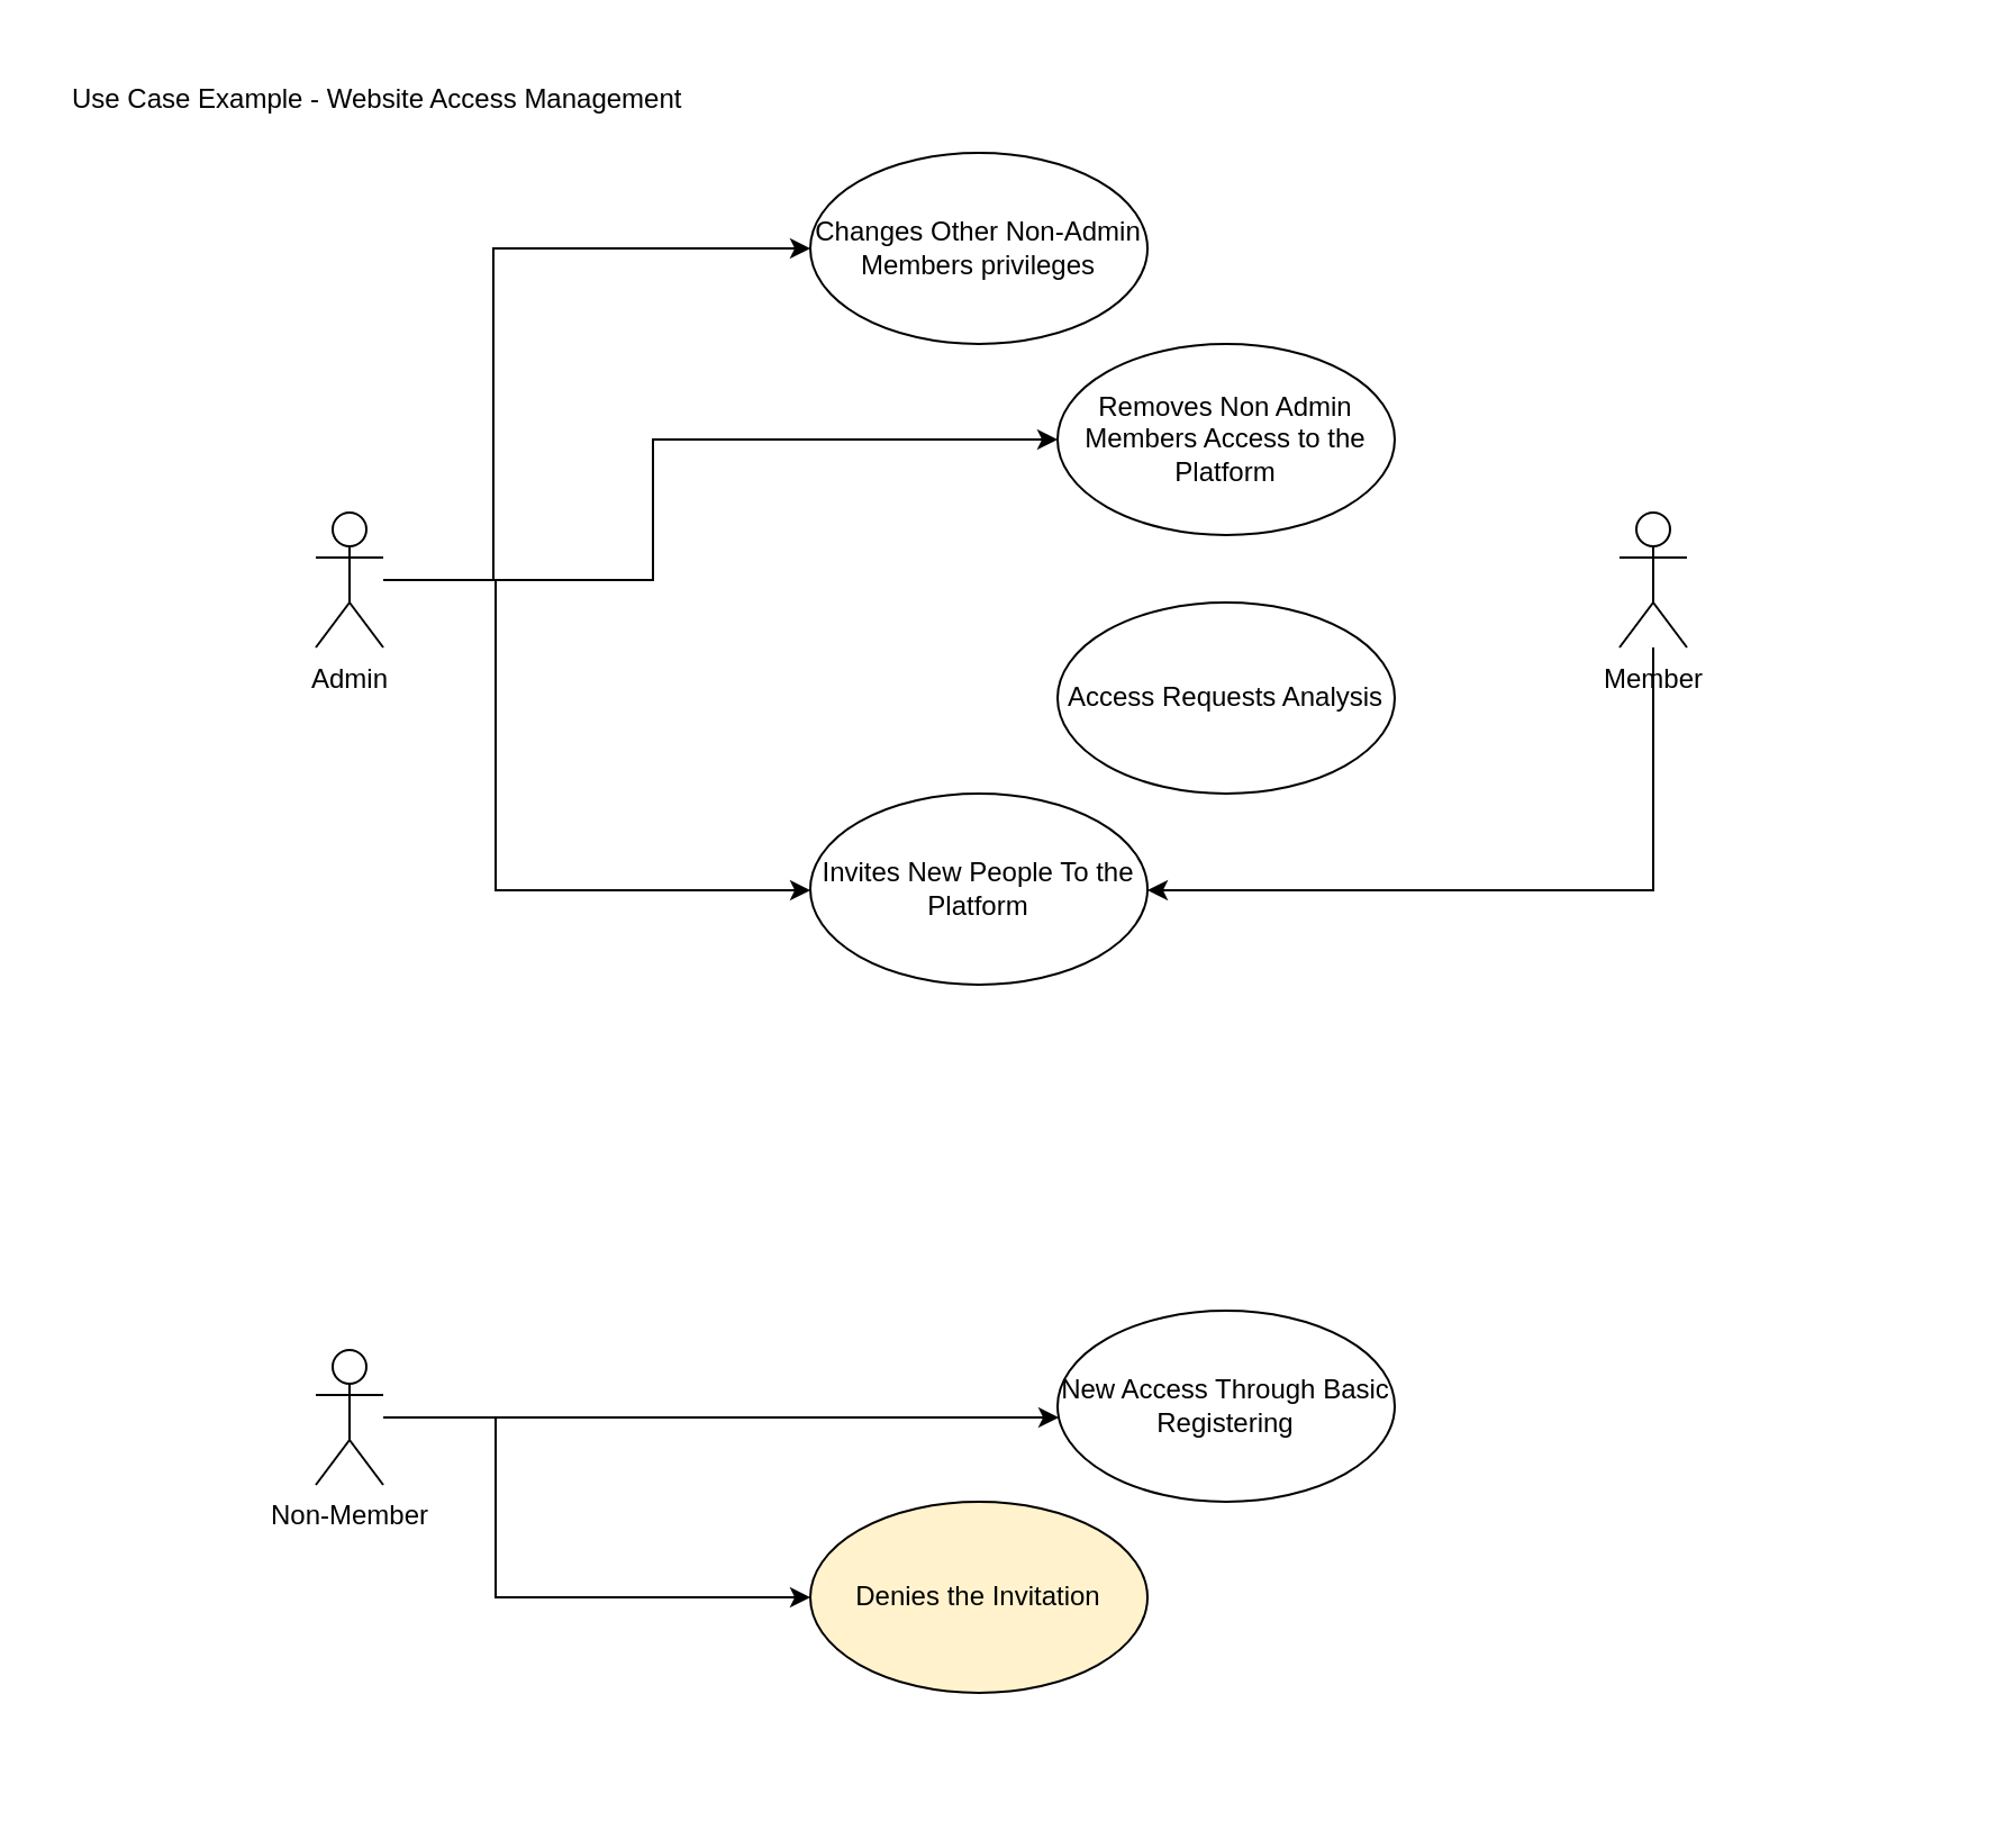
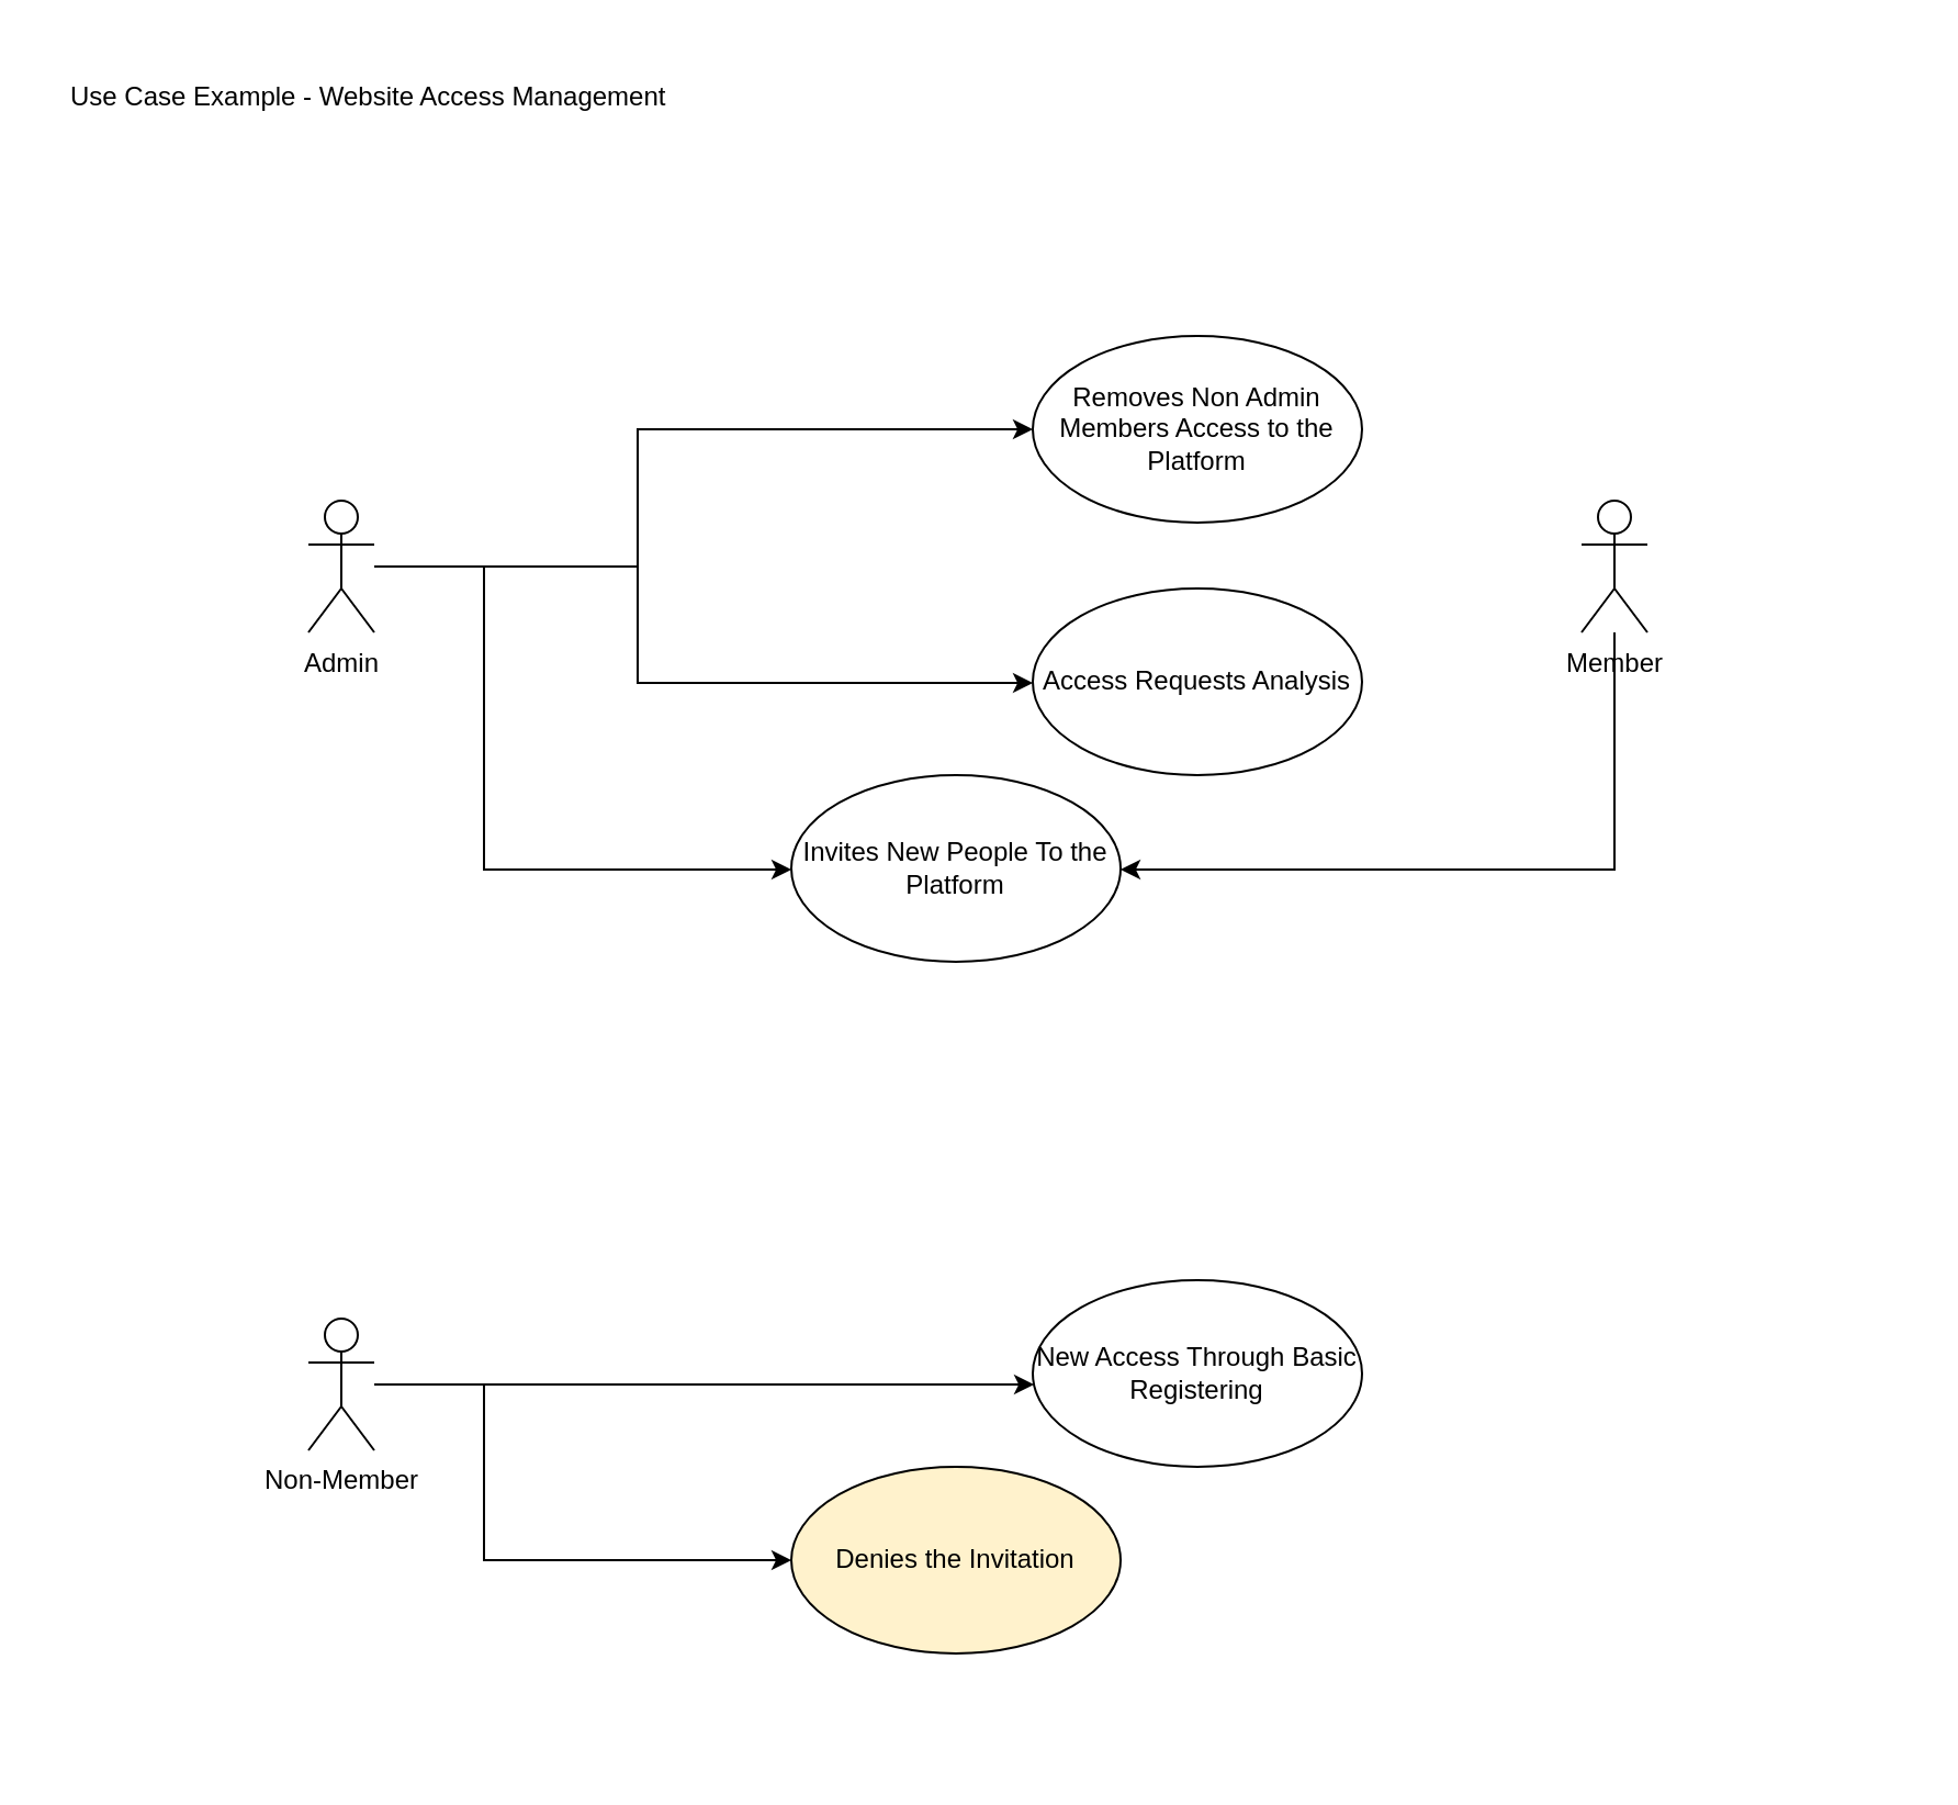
- <mxCell id="13" value="Changes Other Non-Admin Members privileges " style="ellipse;whiteSpace=wrap;html=1;" vertex="1" parent="1"><mxGeometry x="360" y="67.5" width="150" height="85" as="geometry" /></mxCell>
- <mxCell id="4" style="edgeStyle=orthogonalEdgeStyle;rounded=0;orthogonalLoop=1;jettySize=auto;html=1;entryX=0;entryY=0.5;entryDx=0;entryDy=0;" edge="1" parent="1" source="7" target="13"><mxGeometry relative="1" as="geometry"><Array as="points"><mxPoint x="219" y="257.5" /><mxPoint x="219" y="110.5" /></Array></mxGeometry></mxCell>
+ <mxCell id="6" style="edgeStyle=orthogonalEdgeStyle;rounded=0;orthogonalLoop=1;jettySize=auto;html=1;" edge="1" parent="1" source="7" target="18"><mxGeometry relative="1" as="geometry"><Array as="points"><mxPoint x="290" y="257.5" /><mxPoint x="290" y="310.5" /></Array></mxGeometry></mxCell>
